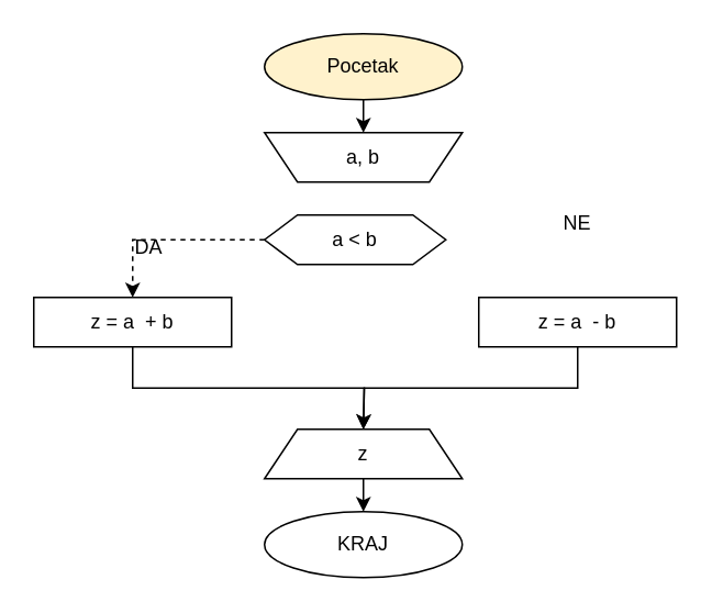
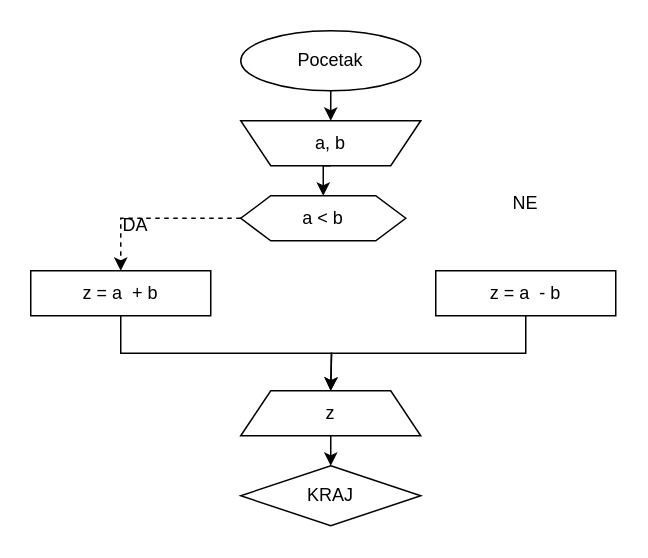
- <mxCell id="3" value="Pocetak" style="ellipse;whiteSpace=wrap;html=1;fillColor=#fff2cc;" vertex="1" parent="1"><mxGeometry x="160" y="20" width="120" height="40" as="geometry" /></mxCell>
+ <mxCell id="3" value="Pocetak" style="ellipse;whiteSpace=wrap;html=1;" vertex="1" parent="1"><mxGeometry x="160" y="20" width="120" height="40" as="geometry" /></mxCell>
+ <mxCell id="5" style="edgeStyle=orthogonalEdgeStyle;rounded=0;orthogonalLoop=1;jettySize=auto;html=1;exitX=0.5;exitY=1;exitDx=0;exitDy=0;entryX=0.5;entryY=0;entryDx=0;entryDy=0;" edge="1" parent="1" source="6" target="8"><mxGeometry relative="1" as="geometry" /></mxCell>
- <mxCell id="17" value="KRAJ" style="ellipse;whiteSpace=wrap;html=1;" vertex="1" parent="1"><mxGeometry x="160" y="310" width="120" height="40" as="geometry" /></mxCell>
+ <mxCell id="17" value="KRAJ" style="rhombus;whiteSpace=wrap;html=1;" vertex="1" parent="1"><mxGeometry x="160" y="310" width="120" height="40" as="geometry" /></mxCell>
